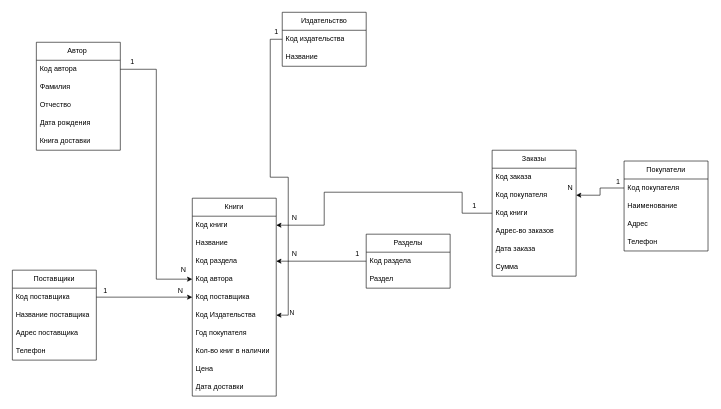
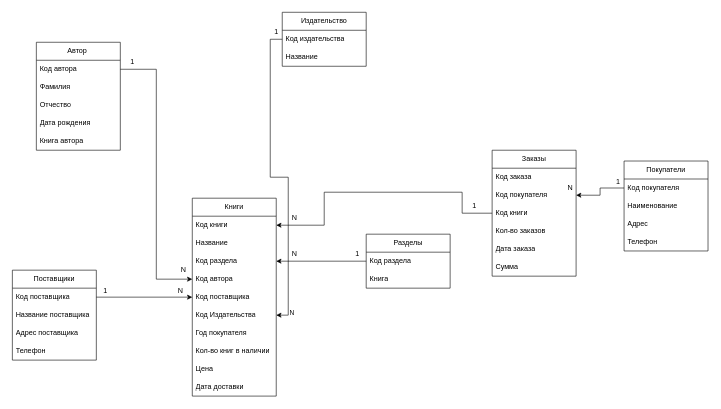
- <mxCell id="7" value="Книга доставки" style="text;strokeColor=none;fillColor=none;align=left;verticalAlign=middle;spacingLeft=4;spacingRight=4;overflow=hidden;points=[[0,0.5],[1,0.5]];portConstraint=eastwest;rotatable=0;whiteSpace=wrap;html=1;" vertex="1" parent="2"><mxGeometry y="150" width="140" height="30" as="geometry" /></mxCell>
+ <mxCell id="7" value="Книга автора" style="text;strokeColor=none;fillColor=none;align=left;verticalAlign=middle;spacingLeft=4;spacingRight=4;overflow=hidden;points=[[0,0.5],[1,0.5]];portConstraint=eastwest;rotatable=0;whiteSpace=wrap;html=1;" vertex="1" parent="2"><mxGeometry y="150" width="140" height="30" as="geometry" /></mxCell>
- <mxCell id="34" value="Адрес-во заказов" style="text;strokeColor=none;fillColor=none;align=left;verticalAlign=middle;spacingLeft=4;spacingRight=4;overflow=hidden;points=[[0,0.5],[1,0.5]];portConstraint=eastwest;rotatable=0;whiteSpace=wrap;html=1;" vertex="1" parent="30"><mxGeometry y="120" width="140" height="30" as="geometry" /></mxCell>
+ <mxCell id="34" value="Кол-во заказов" style="text;strokeColor=none;fillColor=none;align=left;verticalAlign=middle;spacingLeft=4;spacingRight=4;overflow=hidden;points=[[0,0.5],[1,0.5]];portConstraint=eastwest;rotatable=0;whiteSpace=wrap;html=1;" vertex="1" parent="30"><mxGeometry y="120" width="140" height="30" as="geometry" /></mxCell>
- <mxCell id="29" value="Раздел" style="text;strokeColor=none;fillColor=none;align=left;verticalAlign=middle;spacingLeft=4;spacingRight=4;overflow=hidden;points=[[0,0.5],[1,0.5]];portConstraint=eastwest;rotatable=0;whiteSpace=wrap;html=1;" vertex="1" parent="27"><mxGeometry y="60" width="140" height="30" as="geometry" /></mxCell>
+ <mxCell id="29" value="Книга" style="text;strokeColor=none;fillColor=none;align=left;verticalAlign=middle;spacingLeft=4;spacingRight=4;overflow=hidden;points=[[0,0.5],[1,0.5]];portConstraint=eastwest;rotatable=0;whiteSpace=wrap;html=1;" vertex="1" parent="27"><mxGeometry y="60" width="140" height="30" as="geometry" /></mxCell>
